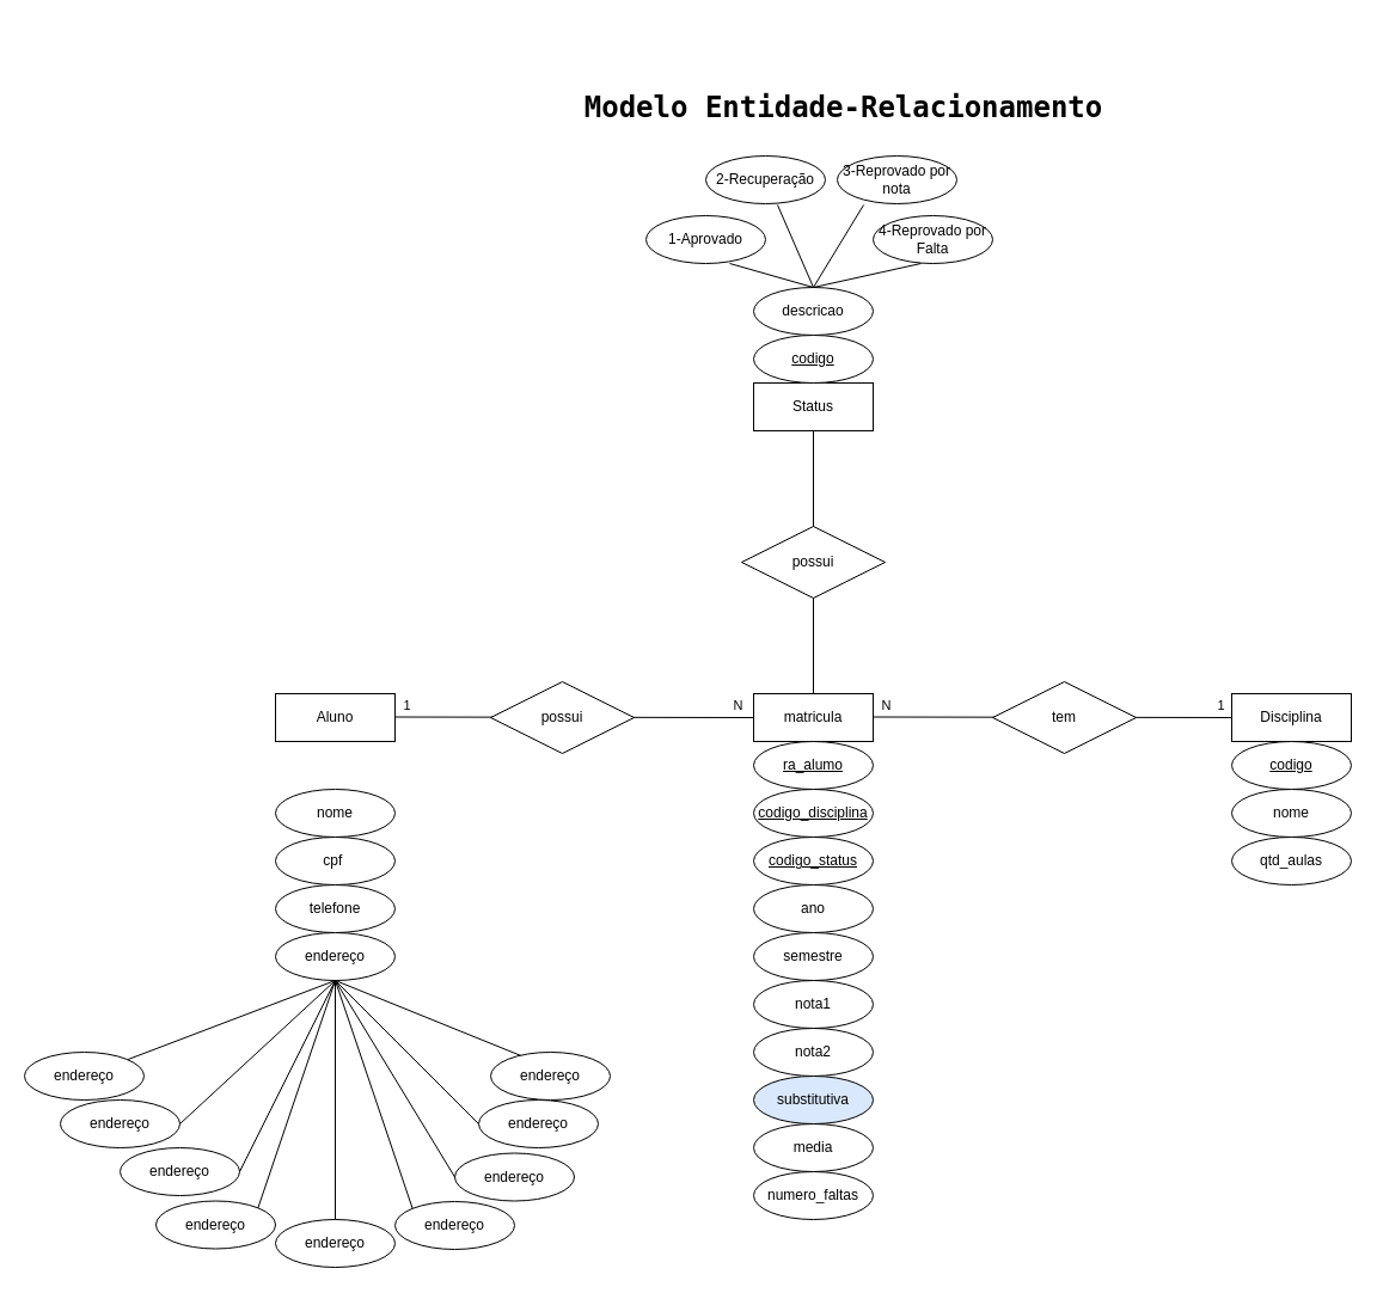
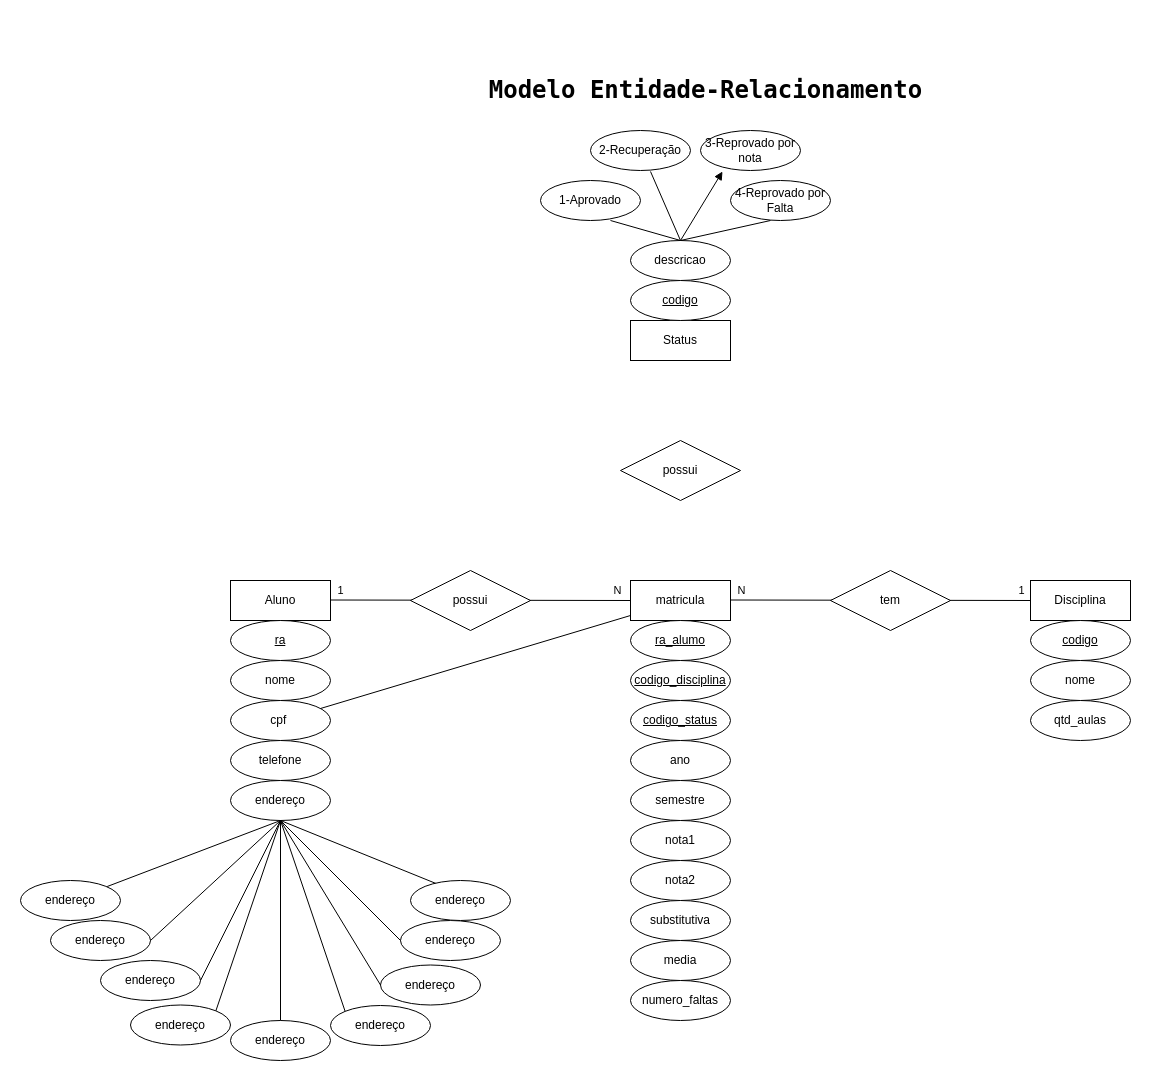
- <mxCell id="56" value="" style="endArrow=none;html=1;rounded=0;exitX=0.6;exitY=1.025;exitDx=0;exitDy=0;exitPerimeter=0;entryX=0.22;entryY=1.025;entryDx=0;entryDy=0;entryPerimeter=0;" edge="1" parent="1" source="55" target="54"><mxGeometry relative="1" as="geometry"><mxPoint x="510" y="420" as="sourcePoint" /><mxPoint x="670" y="420" as="targetPoint" /><Array as="points"><mxPoint x="680" y="240" /></Array></mxGeometry></mxCell>
+ <mxCell id="56" value="" style="endArrow=block;html=1;rounded=0;exitX=0.6;exitY=1.025;exitDx=0;exitDy=0;exitPerimeter=0;entryX=0.22;entryY=1.025;entryDx=0;entryDy=0;entryPerimeter=0;" edge="1" parent="1" source="55" target="54"><mxGeometry relative="1" as="geometry"><mxPoint x="510" y="420" as="sourcePoint" /><mxPoint x="670" y="420" as="targetPoint" /><Array as="points"><mxPoint x="680" y="240" /></Array></mxGeometry></mxCell>
- <mxCell id="47" value="" style="endArrow=none;html=1;rounded=0;entryX=0.5;entryY=1;entryDx=0;entryDy=0;" edge="1" parent="1" source="2" target="46"><mxGeometry relative="1" as="geometry"><mxPoint x="510" y="390" as="sourcePoint" /><mxPoint x="670" y="390" as="targetPoint" /></mxGeometry></mxCell>
+ <mxCell id="47" value="" style="endArrow=none;html=1;rounded=0;" edge="1" parent="1" source="2" target="7"><mxGeometry relative="1" as="geometry"><mxPoint x="510" y="390" as="sourcePoint" /><mxPoint x="670" y="390" as="targetPoint" /></mxGeometry></mxCell>
+ <mxCell id="8" value="&lt;u&gt;ra&lt;/u&gt;" style="ellipse;whiteSpace=wrap;html=1;align=center;" parent="1" vertex="1"><mxGeometry x="230" y="620" width="100" height="40" as="geometry" /></mxCell>
- <mxCell id="11" value="substitutiva" style="ellipse;whiteSpace=wrap;html=1;align=center;fillColor=#dae8fc;" parent="1" vertex="1"><mxGeometry x="630" y="900" width="100" height="40" as="geometry" /></mxCell>
+ <mxCell id="11" value="substitutiva" style="ellipse;whiteSpace=wrap;html=1;align=center;" parent="1" vertex="1"><mxGeometry x="630" y="900" width="100" height="40" as="geometry" /></mxCell>
